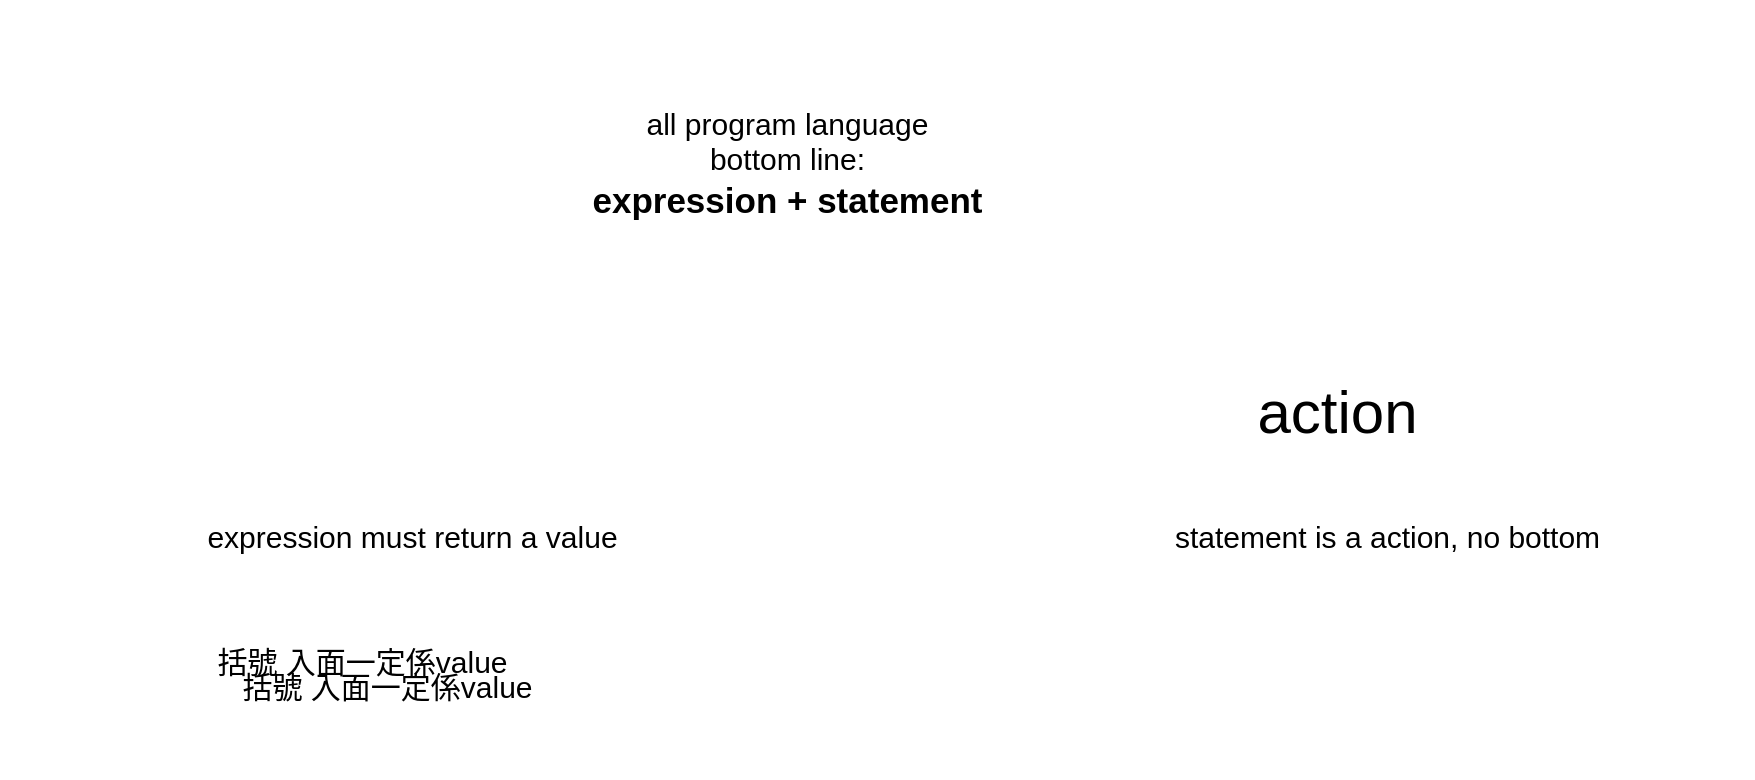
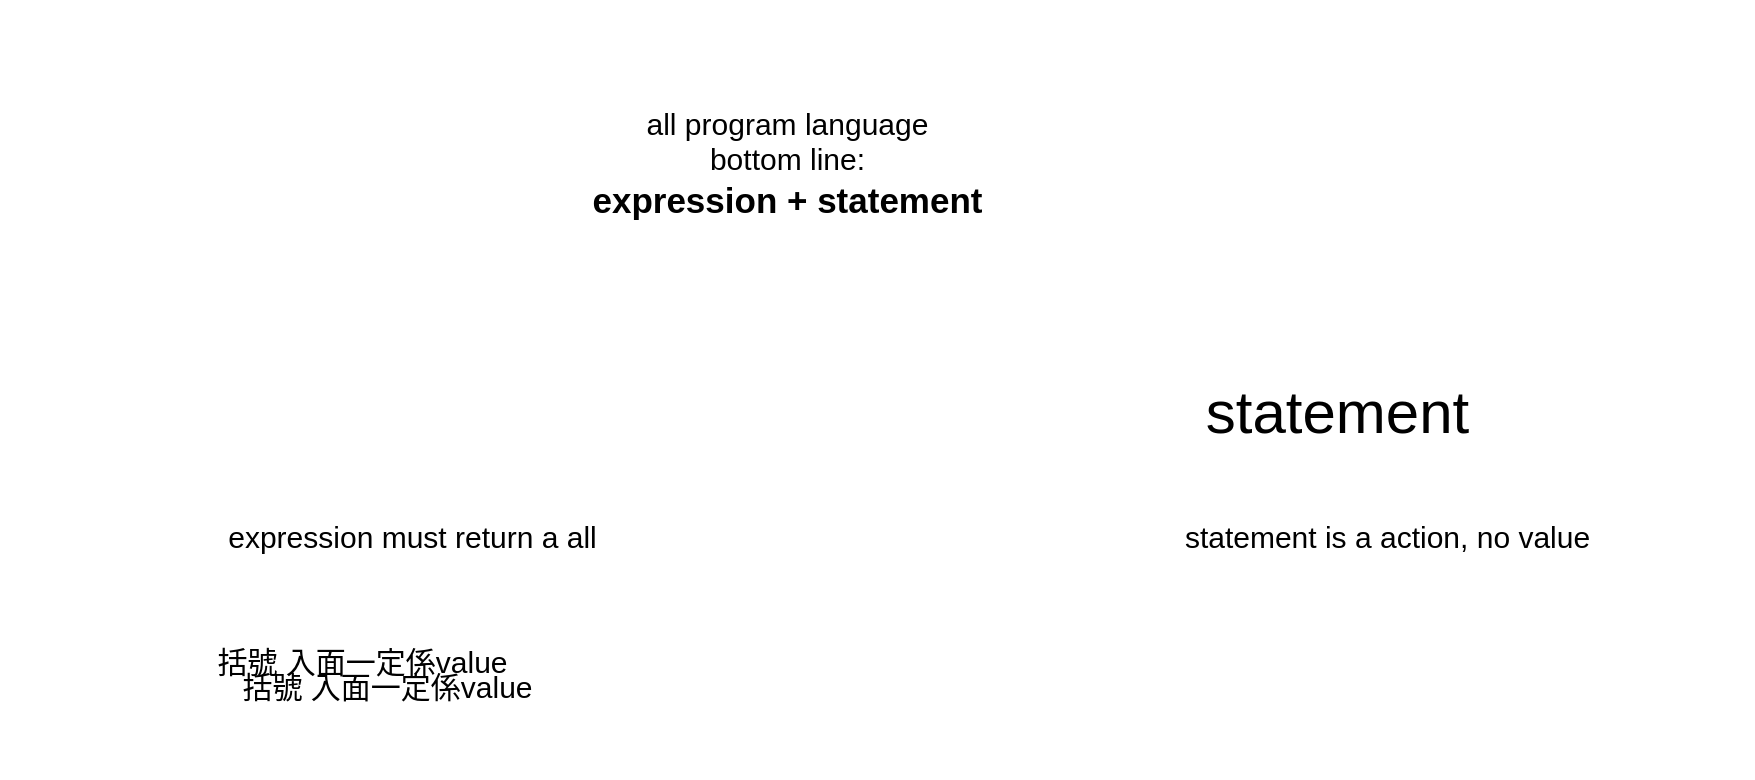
- <mxCell id="4" value="&lt;font style=&quot;font-size: 24px;&quot;&gt;action&lt;/font&gt;" style="text;html=1;align=center;verticalAlign=middle;whiteSpace=wrap;rounded=0;" vertex="1" parent="1"><mxGeometry x="430" y="150" width="210" height="30" as="geometry" /></mxCell>
+ <mxCell id="4" value="&lt;font style=&quot;font-size: 24px;&quot;&gt;statement&lt;/font&gt;" style="text;html=1;align=center;verticalAlign=middle;whiteSpace=wrap;rounded=0;" vertex="1" parent="1"><mxGeometry x="430" y="150" width="210" height="30" as="geometry" /></mxCell>
- <mxCell id="3" value="expression must return a value" style="text;html=1;align=center;verticalAlign=middle;whiteSpace=wrap;rounded=0;" vertex="1" parent="1"><mxGeometry x="40" y="200" width="250" height="30" as="geometry" /></mxCell>
+ <mxCell id="3" value="expression must return a all" style="text;html=1;align=center;verticalAlign=middle;whiteSpace=wrap;rounded=0;" vertex="1" parent="1"><mxGeometry x="40" y="200" width="250" height="30" as="geometry" /></mxCell>
- <mxCell id="5" value="statement is a action, no bottom" style="text;html=1;align=center;verticalAlign=middle;whiteSpace=wrap;rounded=0;" vertex="1" parent="1"><mxGeometry x="430" y="200" width="250" height="30" as="geometry" /></mxCell>
+ <mxCell id="5" value="statement is a action, no value" style="text;html=1;align=center;verticalAlign=middle;whiteSpace=wrap;rounded=0;" vertex="1" parent="1"><mxGeometry x="430" y="200" width="250" height="30" as="geometry" /></mxCell>
